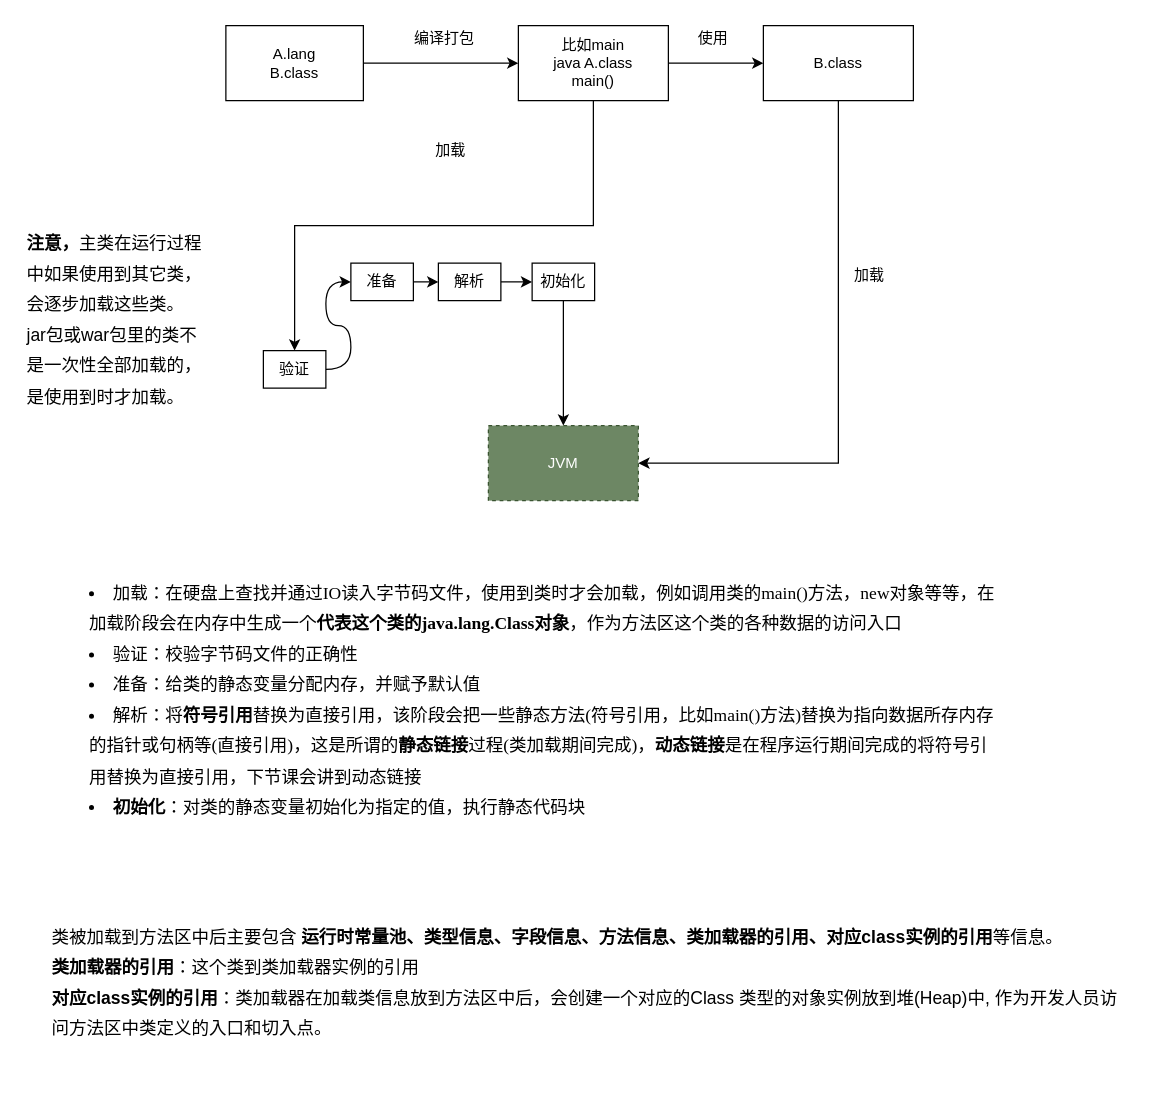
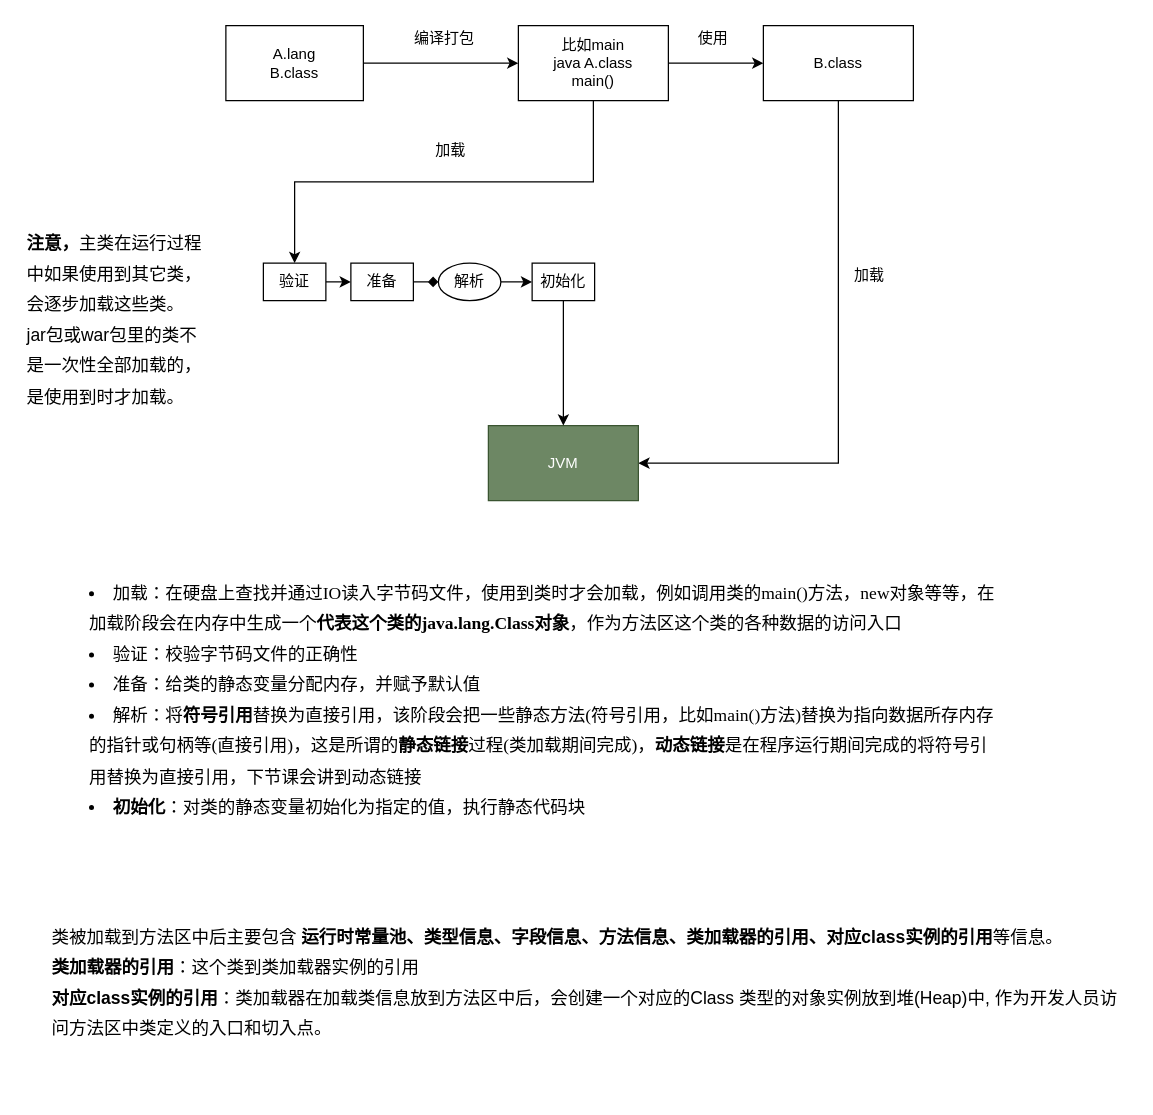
- <mxCell id="14" style="edgeStyle=orthogonalEdgeStyle;curved=1;rounded=0;orthogonalLoop=1;jettySize=auto;html=1;exitX=1;exitY=0.5;exitDx=0;exitDy=0;entryX=0;entryY=0.5;entryDx=0;entryDy=0;" edge="1" parent="1" source="15" target="17"><mxGeometry relative="1" as="geometry" /></mxCell>
+ <mxCell id="14" style="edgeStyle=orthogonalEdgeStyle;curved=1;rounded=0;orthogonalLoop=1;jettySize=auto;html=1;exitX=1;exitY=0.5;exitDx=0;exitDy=0;entryX=0;entryY=0.5;entryDx=0;entryDy=0;endArrow=diamond;" edge="1" parent="1" source="15" target="17"><mxGeometry relative="1" as="geometry" /></mxCell>
- <mxCell id="17" value="解析" style="rounded=0;whiteSpace=wrap;html=1;" vertex="1" parent="1"><mxGeometry x="350" y="210" width="50" height="30" as="geometry" /></mxCell>
+ <mxCell id="17" value="解析" style="ellipse;whiteSpace=wrap;html=1;" vertex="1" parent="1"><mxGeometry x="350" y="210" width="50" height="30" as="geometry" /></mxCell>
- <mxCell id="13" value="验证" style="rounded=0;whiteSpace=wrap;html=1;" vertex="1" parent="1"><mxGeometry x="210" y="280" width="50" height="30" as="geometry" /></mxCell>
+ <mxCell id="13" value="验证" style="rounded=0;whiteSpace=wrap;html=1;" vertex="1" parent="1"><mxGeometry x="210" y="210" width="50" height="30" as="geometry" /></mxCell>
- <mxCell id="11" value="JVM" style="rounded=0;whiteSpace=wrap;html=1;fillColor=#6d8764;strokeColor=#3A5431;fontColor=#ffffff;dashed=1;" vertex="1" parent="1"><mxGeometry x="390" y="340" width="120" height="60" as="geometry" /></mxCell>
+ <mxCell id="11" value="JVM" style="rounded=0;whiteSpace=wrap;html=1;fillColor=#6d8764;strokeColor=#3A5431;fontColor=#ffffff;" vertex="1" parent="1"><mxGeometry x="390" y="340" width="120" height="60" as="geometry" /></mxCell>
